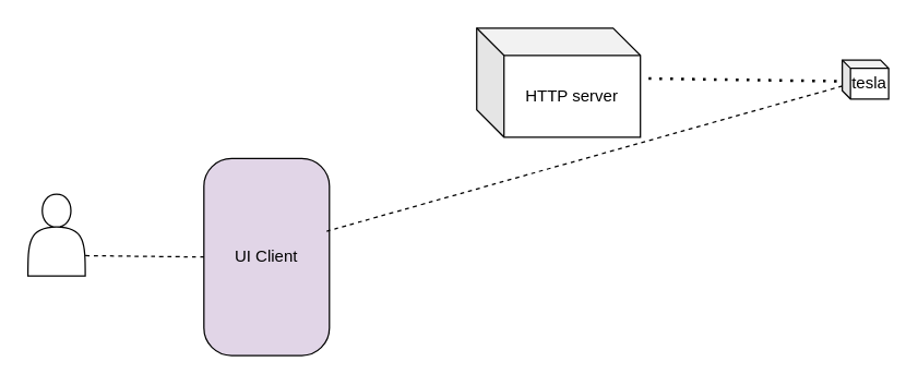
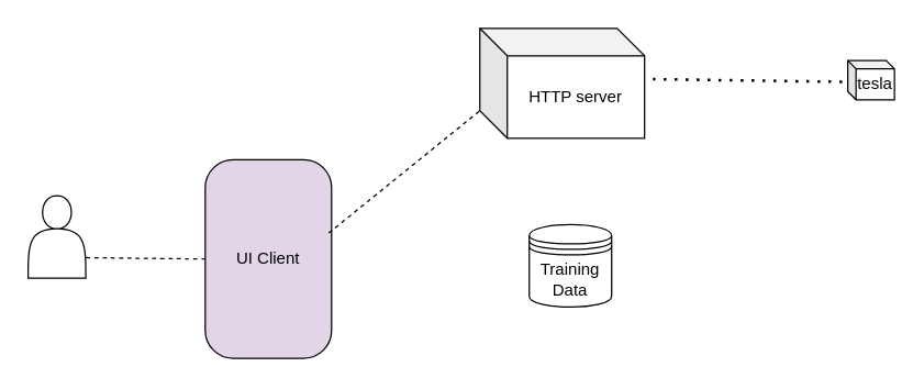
- <mxCell id="9" value="" style="endArrow=none;dashed=1;html=1;rounded=0;fontSize=12;startSize=8;endSize=8;curved=1;exitX=0.978;exitY=0.369;exitDx=0;exitDy=0;exitPerimeter=0;" edge="1" parent="1" source="4" target="6"><mxGeometry width="50" height="50" relative="1" as="geometry"><mxPoint x="209" y="176" as="sourcePoint" /><mxPoint x="344" y="83" as="targetPoint" /></mxGeometry></mxCell>
+ <mxCell id="9" value="" style="endArrow=none;dashed=1;html=1;rounded=0;fontSize=12;startSize=8;endSize=8;curved=1;entryX=0;entryY=0;entryDx=0;entryDy=60;entryPerimeter=0;exitX=0.978;exitY=0.369;exitDx=0;exitDy=0;exitPerimeter=0;" edge="1" parent="1" source="4" target="3"><mxGeometry width="50" height="50" relative="1" as="geometry"><mxPoint x="209" y="176" as="sourcePoint" /><mxPoint x="344" y="83" as="targetPoint" /></mxGeometry></mxCell>
+ <mxCell id="2" value="Training Data" style="shape=datastore;whiteSpace=wrap;html=1;" vertex="1" parent="1"><mxGeometry x="385" y="163" width="60" height="60" as="geometry" /></mxCell>
